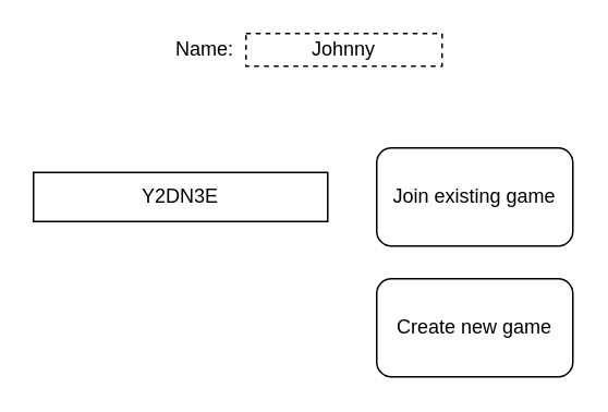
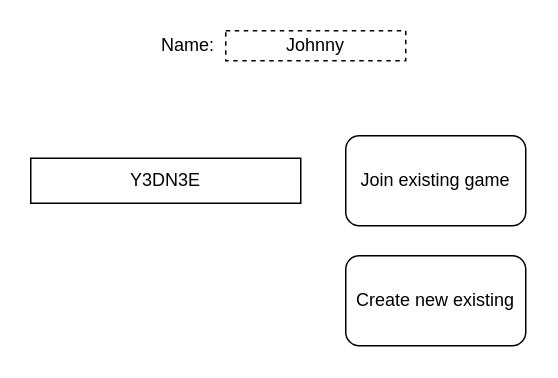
- <mxCell id="6" value="Y2DN3E" style="rounded=0;whiteSpace=wrap;html=1;fillColor=#FFFFFF;" vertex="1" parent="1"><mxGeometry x="20" y="105" width="180" height="30" as="geometry" /></mxCell>
+ <mxCell id="6" value="Y3DN3E" style="rounded=0;whiteSpace=wrap;html=1;fillColor=#FFFFFF;" vertex="1" parent="1"><mxGeometry x="20" y="105" width="180" height="30" as="geometry" /></mxCell>
- <mxCell id="2" value="Create new game" style="rounded=1;whiteSpace=wrap;html=1;" vertex="1" parent="1"><mxGeometry x="230" y="170" width="120" height="60" as="geometry" /></mxCell>
+ <mxCell id="2" value="Create new existing" style="rounded=1;whiteSpace=wrap;html=1;" vertex="1" parent="1"><mxGeometry x="230" y="170" width="120" height="60" as="geometry" /></mxCell>
